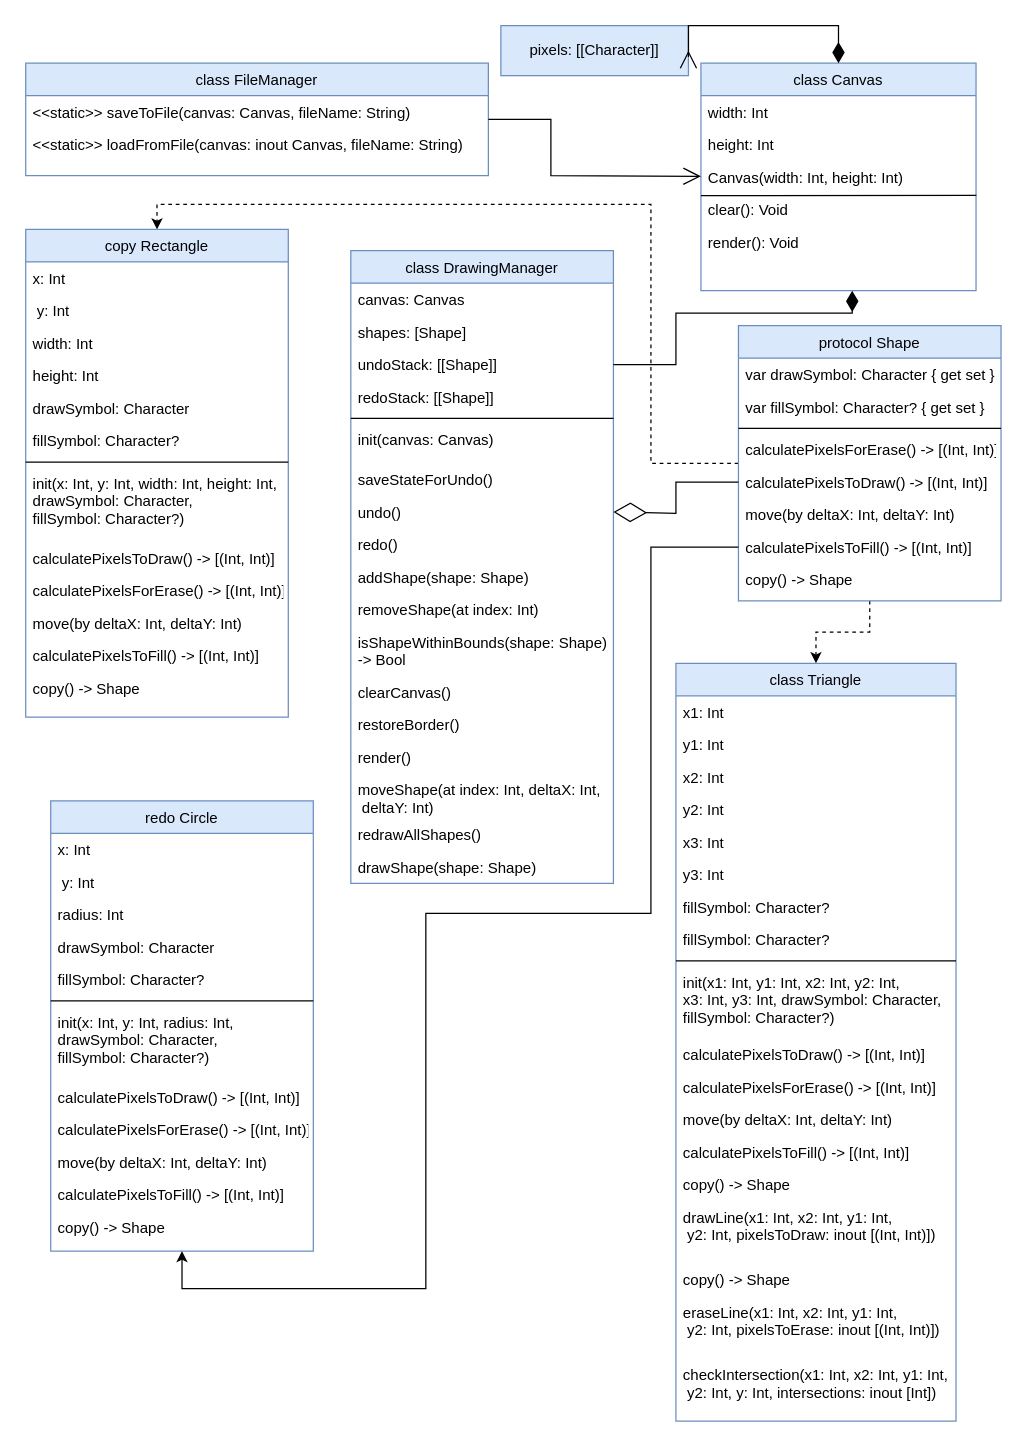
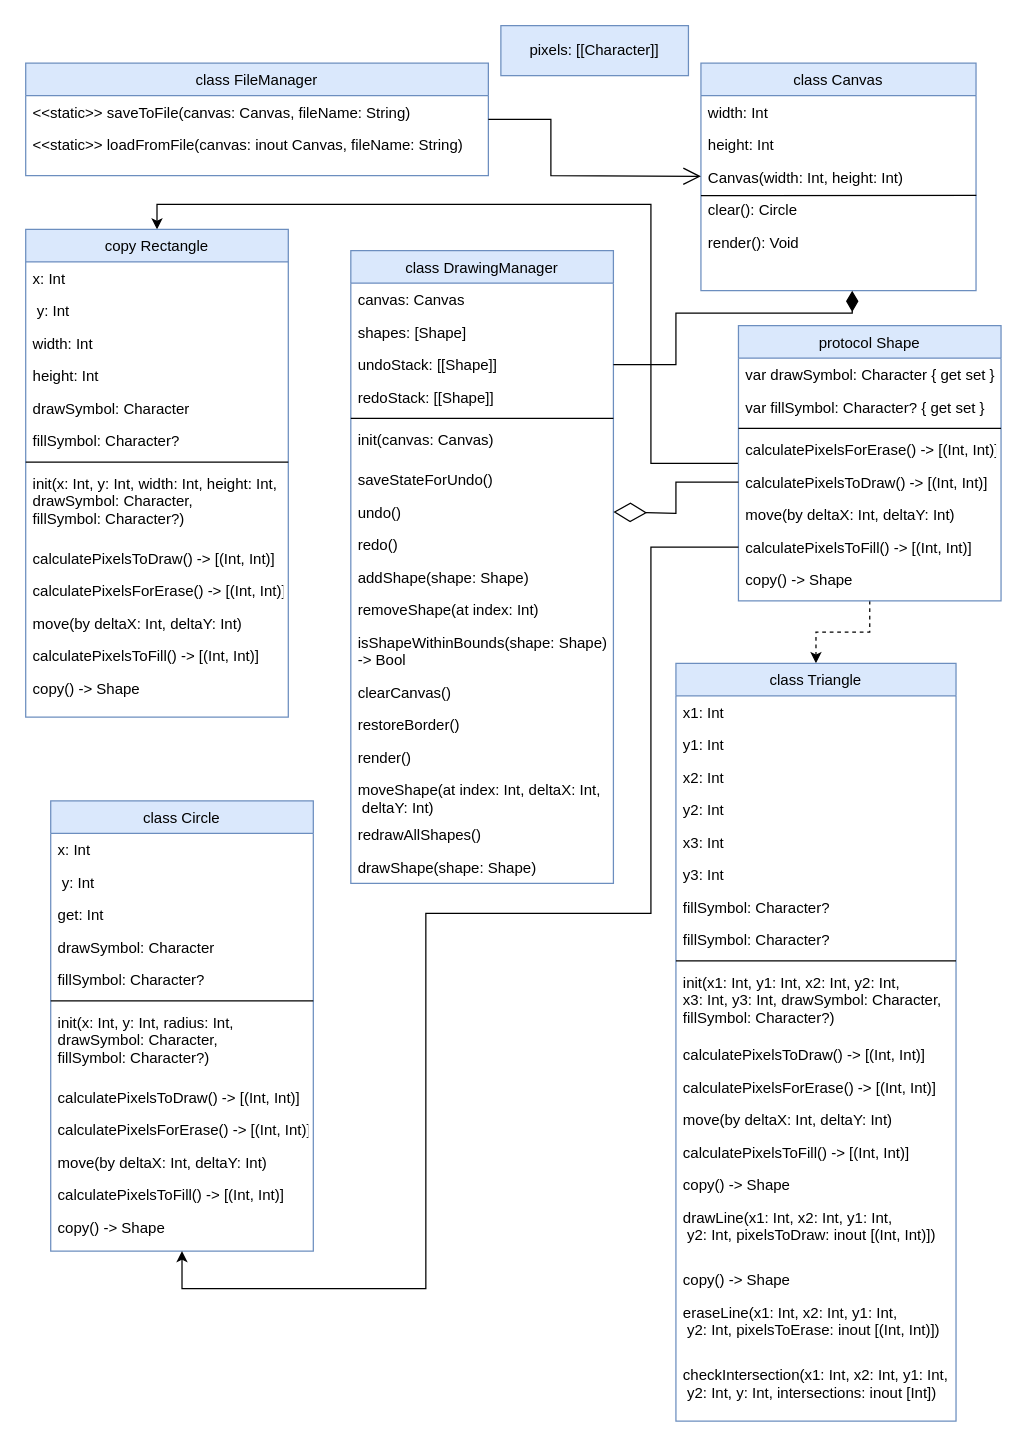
- <mxCell id="94" value="" style="endArrow=open;html=1;endSize=12;startArrow=diamondThin;startSize=14;startFill=1;edgeStyle=orthogonalEdgeStyle;align=left;verticalAlign=bottom;rounded=0;entryX=1;entryY=0.5;entryDx=0;entryDy=0;" parent="1" source="2" target="93" edge="1"><mxGeometry x="-1" y="3" relative="1" as="geometry"><mxPoint x="600" y="30" as="sourcePoint" /><mxPoint x="760" y="30" as="targetPoint" /><Array as="points"><mxPoint x="670" y="20" /><mxPoint x="550" y="20" /><mxPoint x="550" y="45" /></Array></mxGeometry></mxCell>
- <mxCell id="9" style="edgeStyle=orthogonalEdgeStyle;rounded=0;orthogonalLoop=1;jettySize=auto;html=1;entryX=0.5;entryY=0;entryDx=0;entryDy=0;dashed=1;" parent="1" source="11" target="20" edge="1"><mxGeometry relative="1" as="geometry"><Array as="points"><mxPoint x="520" y="370" /><mxPoint x="520" y="163" /><mxPoint x="125" y="163" /></Array></mxGeometry></mxCell>
+ <mxCell id="9" style="edgeStyle=orthogonalEdgeStyle;rounded=0;orthogonalLoop=1;jettySize=auto;html=1;entryX=0.5;entryY=0;entryDx=0;entryDy=0;" parent="1" source="11" target="20" edge="1"><mxGeometry relative="1" as="geometry"><Array as="points"><mxPoint x="520" y="370" /><mxPoint x="520" y="163" /><mxPoint x="125" y="163" /></Array></mxGeometry></mxCell>
- <mxCell id="6" value="clear(): Void" style="text;align=left;verticalAlign=top;spacingLeft=4;spacingRight=4;overflow=hidden;rotatable=0;points=[[0,0.5],[1,0.5]];portConstraint=eastwest;rounded=0;shadow=0;html=0;" parent="2" vertex="1"><mxGeometry y="104" width="220" height="26" as="geometry" /></mxCell>
+ <mxCell id="6" value="clear(): Circle" style="text;align=left;verticalAlign=top;spacingLeft=4;spacingRight=4;overflow=hidden;rotatable=0;points=[[0,0.5],[1,0.5]];portConstraint=eastwest;rounded=0;shadow=0;html=0;" parent="2" vertex="1"><mxGeometry y="104" width="220" height="26" as="geometry" /></mxCell>
- <mxCell id="37" value="redo Circle" style="swimlane;fontStyle=0;align=center;verticalAlign=top;childLayout=stackLayout;horizontal=1;startSize=26;horizontalStack=0;resizeParent=1;resizeLast=0;collapsible=1;marginBottom=0;rounded=0;shadow=0;strokeWidth=1;fillColor=#dae8fc;strokeColor=#6c8ebf;" parent="1" vertex="1"><mxGeometry x="40" y="640" width="210" height="360" as="geometry"><mxRectangle x="430" y="90" width="160" height="26" as="alternateBounds" /></mxGeometry></mxCell>
+ <mxCell id="37" value="class Circle" style="swimlane;fontStyle=0;align=center;verticalAlign=top;childLayout=stackLayout;horizontal=1;startSize=26;horizontalStack=0;resizeParent=1;resizeLast=0;collapsible=1;marginBottom=0;rounded=0;shadow=0;strokeWidth=1;fillColor=#dae8fc;strokeColor=#6c8ebf;" parent="1" vertex="1"><mxGeometry x="40" y="640" width="210" height="360" as="geometry"><mxRectangle x="430" y="90" width="160" height="26" as="alternateBounds" /></mxGeometry></mxCell>
- <mxCell id="40" value="radius: Int" style="text;align=left;verticalAlign=top;spacingLeft=4;spacingRight=4;overflow=hidden;rotatable=0;points=[[0,0.5],[1,0.5]];portConstraint=eastwest;rounded=0;shadow=0;html=0;" parent="37" vertex="1"><mxGeometry y="78" width="210" height="26" as="geometry" /></mxCell>
+ <mxCell id="40" value="get: Int" style="text;align=left;verticalAlign=top;spacingLeft=4;spacingRight=4;overflow=hidden;rotatable=0;points=[[0,0.5],[1,0.5]];portConstraint=eastwest;rounded=0;shadow=0;html=0;" parent="37" vertex="1"><mxGeometry y="78" width="210" height="26" as="geometry" /></mxCell>
